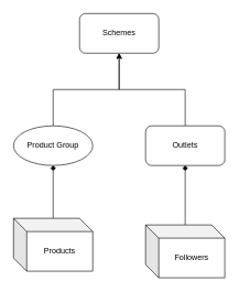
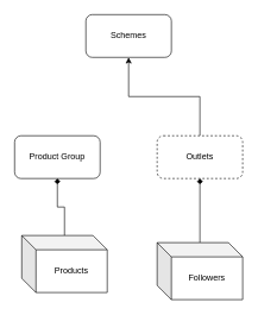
- <mxCell id="2" style="edgeStyle=orthogonalEdgeStyle;rounded=0;orthogonalLoop=1;jettySize=auto;html=1;entryX=0.5;entryY=1;entryDx=0;entryDy=0;" edge="1" parent="1" source="3" target="6"><mxGeometry relative="1" as="geometry" /></mxCell>
- <mxCell id="3" value="Product Group" style="ellipse;whiteSpace=wrap;html=1;" vertex="1" parent="1"><mxGeometry x="20" y="190" width="120" height="60" as="geometry" /></mxCell>
+ <mxCell id="3" value="Product Group" style="rounded=1;whiteSpace=wrap;html=1;" vertex="1" parent="1"><mxGeometry x="20" y="190" width="120" height="60" as="geometry" /></mxCell>
- <mxCell id="5" value="Outlets" style="rounded=1;whiteSpace=wrap;html=1;" vertex="1" parent="1"><mxGeometry x="220" y="190" width="120" height="60" as="geometry" /></mxCell>
+ <mxCell id="5" value="Outlets" style="rounded=1;whiteSpace=wrap;html=1;dashed=1;" vertex="1" parent="1"><mxGeometry x="220" y="190" width="120" height="60" as="geometry" /></mxCell>
- <mxCell id="8" value="Products" style="shape=cube;whiteSpace=wrap;html=1;boundedLbl=1;backgroundOutline=1;darkOpacity=0.05;darkOpacity2=0.1;" vertex="1" parent="1"><mxGeometry x="20" y="330" width="120" height="80" as="geometry" /></mxCell>
+ <mxCell id="8" value="Products" style="shape=cube;whiteSpace=wrap;html=1;boundedLbl=1;backgroundOutline=1;darkOpacity=0.05;darkOpacity2=0.1;" vertex="1" parent="1"><mxGeometry x="30" y="330" width="120" height="80" as="geometry" /></mxCell>
